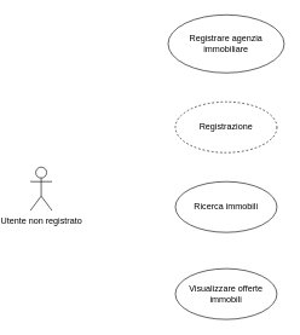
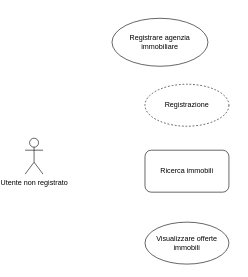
- <mxCell id="3" value="Registrare agenzia immobiliare" style="ellipse;whiteSpace=wrap;html=1;" parent="1" vertex="1"><mxGeometry x="210" y="20" width="160" height="80" as="geometry" /></mxCell>
+ <mxCell id="3" value="Registrare agenzia immobiliare" style="ellipse;whiteSpace=wrap;html=1;" parent="1" vertex="1"><mxGeometry x="165" y="30" width="160" height="80" as="geometry" /></mxCell>
- <mxCell id="5" value="Ricerca immobili" style="ellipse;whiteSpace=wrap;html=1;" parent="1" vertex="1"><mxGeometry x="220" y="250" width="140" height="70" as="geometry" /></mxCell>
+ <mxCell id="5" value="Ricerca immobili" style="whiteSpace=wrap;html=1;rounded=1;" parent="1" vertex="1"><mxGeometry x="220" y="250" width="140" height="70" as="geometry" /></mxCell>
